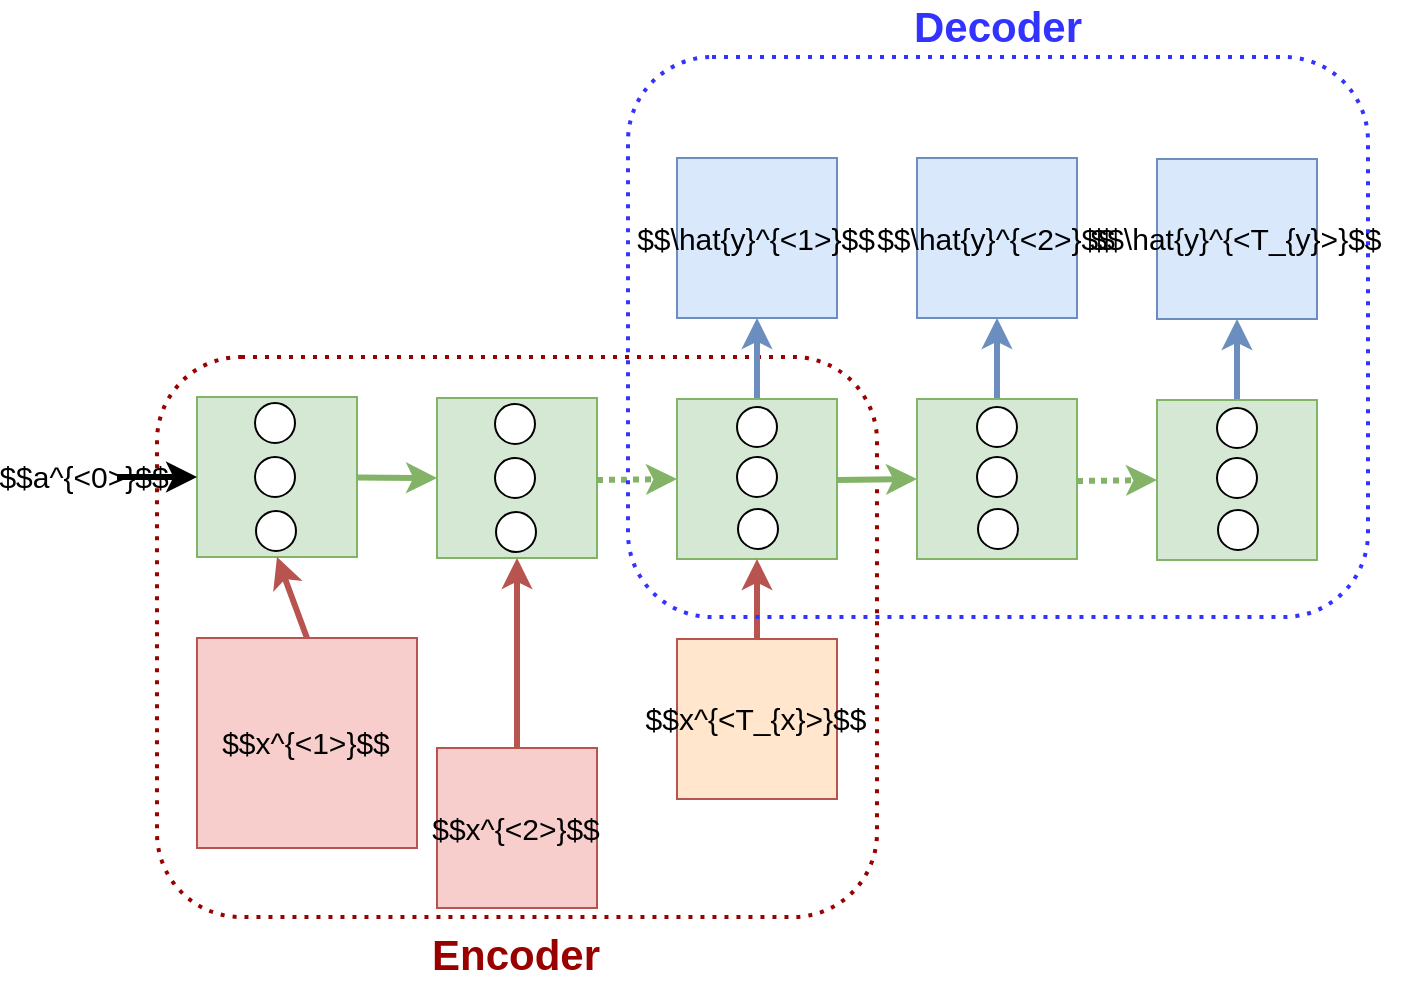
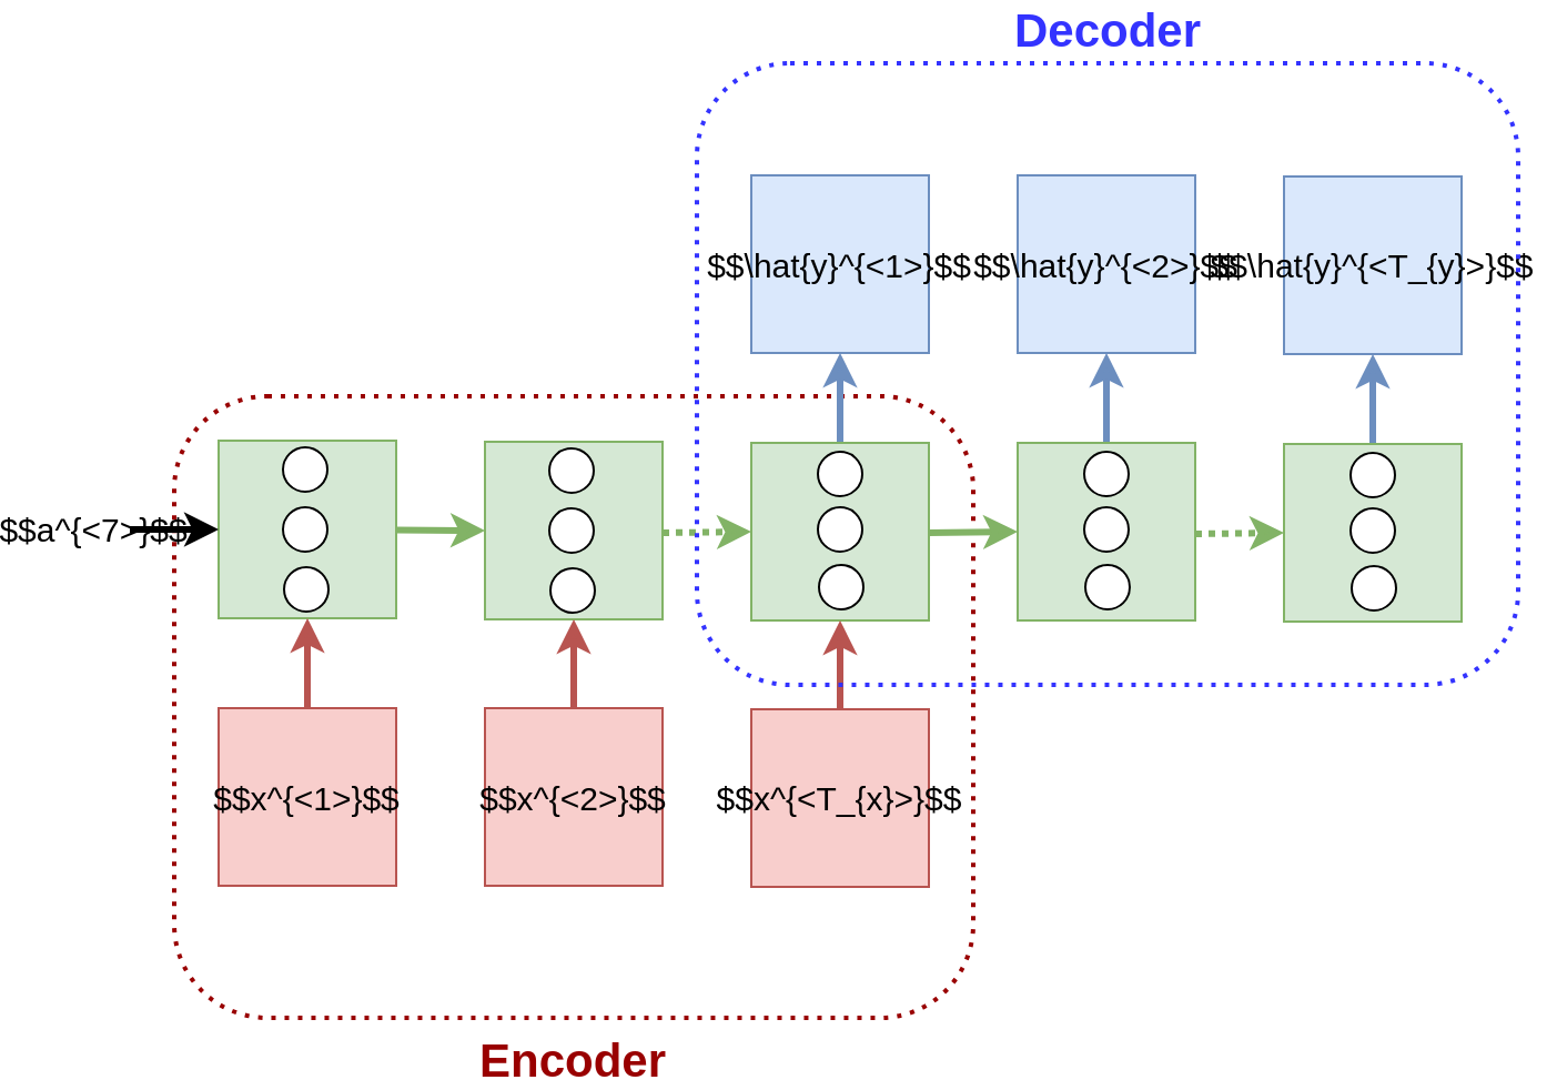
- <mxCell id="7" value="&lt;span&gt;$$a^{&amp;lt;0&amp;gt;}$$&lt;/span&gt;" style="text;html=1;strokeColor=none;fillColor=none;align=center;verticalAlign=middle;whiteSpace=wrap;rounded=0;fontSize=15;" parent="1" vertex="1"><mxGeometry x="20" y="220" width="40" height="20" as="geometry" /></mxCell>
+ <mxCell id="7" value="&lt;span&gt;$$a^{&amp;lt;7&amp;gt;}$$&lt;/span&gt;" style="text;html=1;strokeColor=none;fillColor=none;align=center;verticalAlign=middle;whiteSpace=wrap;rounded=0;fontSize=15;" parent="1" vertex="1"><mxGeometry x="20" y="220" width="40" height="20" as="geometry" /></mxCell>
- <mxCell id="21" value="$$x^{&amp;lt;T_{x}&amp;gt;}$$&lt;br style=&quot;font-size: 15px&quot;&gt;" style="whiteSpace=wrap;html=1;aspect=fixed;fillColor=#ffe6cc;strokeColor=#b85450;fontSize=15;" parent="1" vertex="1"><mxGeometry x="336" y="311" width="80" height="80" as="geometry" /></mxCell>
+ <mxCell id="21" value="$$x^{&amp;lt;T_{x}&amp;gt;}$$&lt;br style=&quot;font-size: 15px&quot;&gt;" style="whiteSpace=wrap;html=1;aspect=fixed;fillColor=#f8cecc;strokeColor=#b85450;fontSize=15;" parent="1" vertex="1"><mxGeometry x="336" y="311" width="80" height="80" as="geometry" /></mxCell>
- <mxCell id="4" value="$$x^{&amp;lt;1&amp;gt;}$$&lt;br style=&quot;font-size: 15px&quot;&gt;" style="whiteSpace=wrap;html=1;aspect=fixed;fillColor=#f8cecc;strokeColor=#b85450;fontSize=15;" parent="1" vertex="1"><mxGeometry x="96" y="310.5" width="110" height="105" as="geometry" /></mxCell>
+ <mxCell id="4" value="$$x^{&amp;lt;1&amp;gt;}$$&lt;br style=&quot;font-size: 15px&quot;&gt;" style="whiteSpace=wrap;html=1;aspect=fixed;fillColor=#f8cecc;strokeColor=#b85450;fontSize=15;" parent="1" vertex="1"><mxGeometry x="96" y="310.5" width="80" height="80" as="geometry" /></mxCell>
- <mxCell id="12" value="$$x^{&amp;lt;2&amp;gt;}$$&lt;br style=&quot;font-size: 15px&quot;&gt;" style="whiteSpace=wrap;html=1;aspect=fixed;fillColor=#f8cecc;strokeColor=#b85450;fontSize=15;" parent="1" vertex="1"><mxGeometry x="216" y="365.5" width="80" height="80" as="geometry" /></mxCell>
+ <mxCell id="12" value="$$x^{&amp;lt;2&amp;gt;}$$&lt;br style=&quot;font-size: 15px&quot;&gt;" style="whiteSpace=wrap;html=1;aspect=fixed;fillColor=#f8cecc;strokeColor=#b85450;fontSize=15;" parent="1" vertex="1"><mxGeometry x="216" y="310.5" width="80" height="80" as="geometry" /></mxCell>
